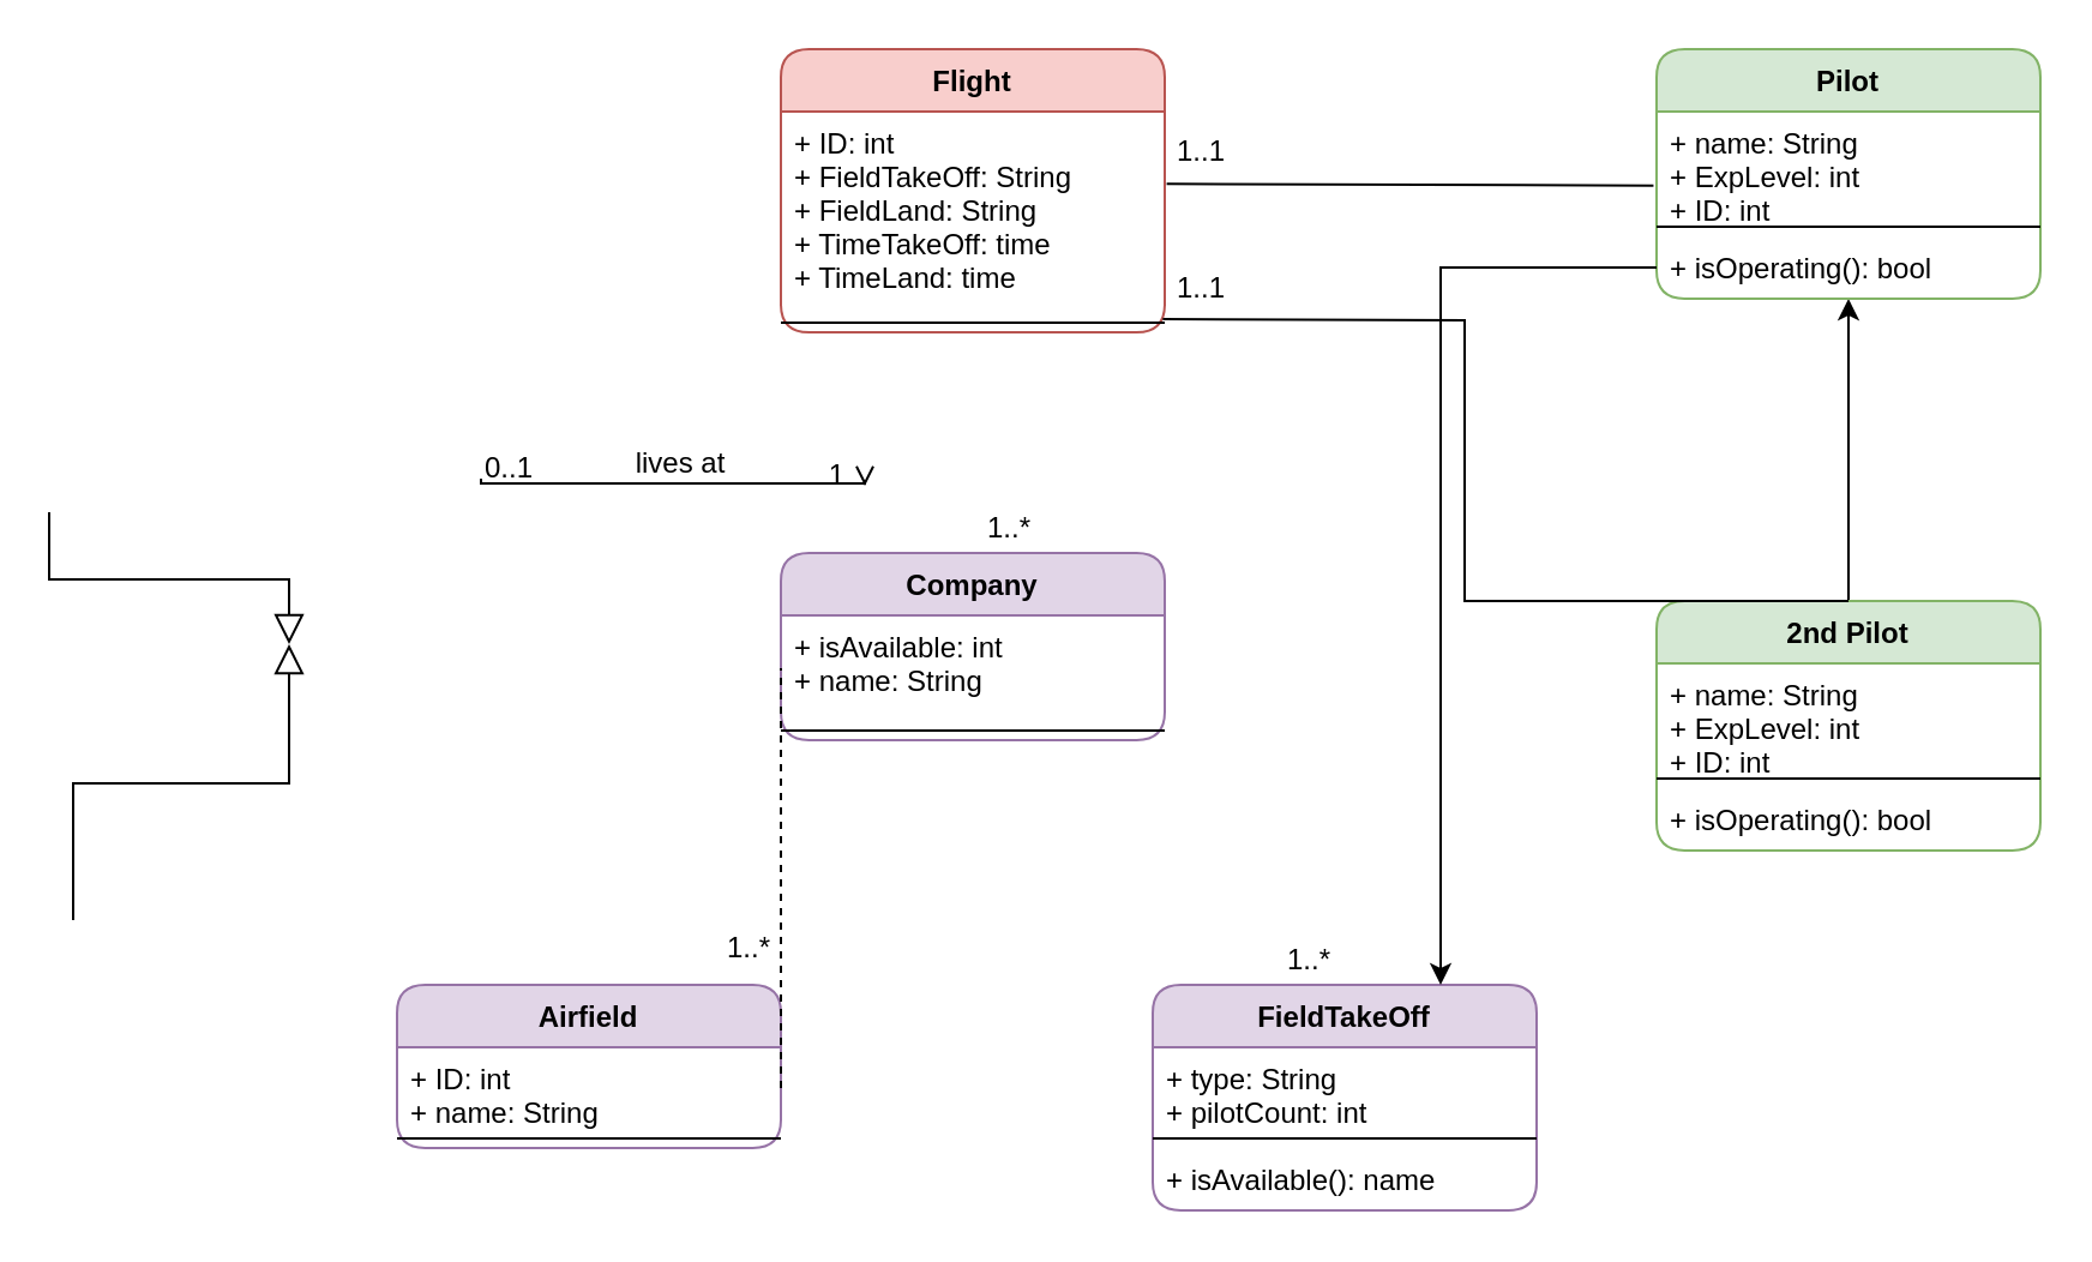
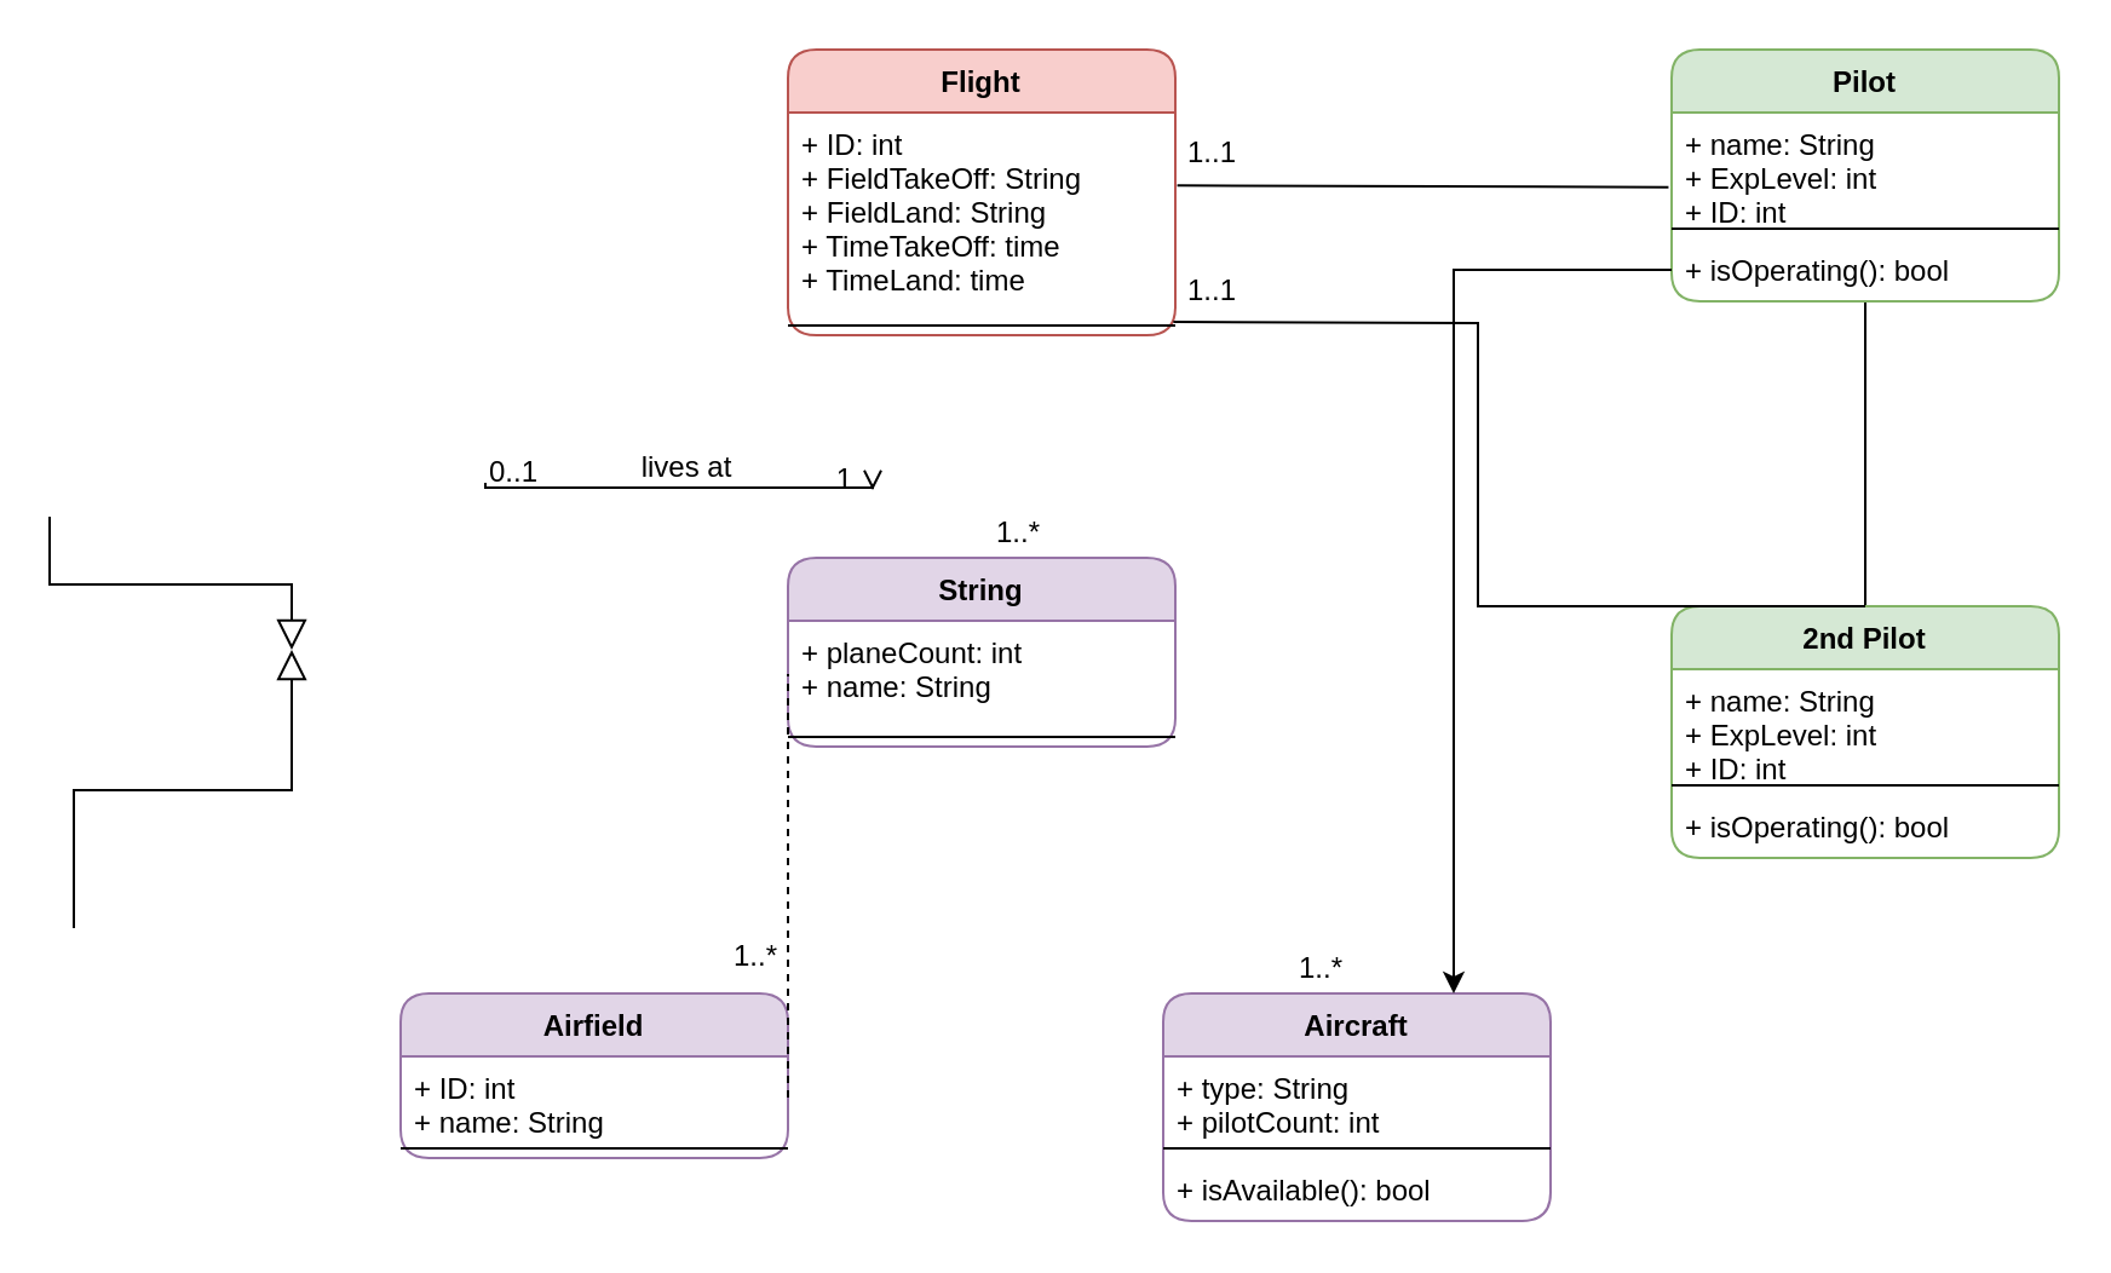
- <mxCell id="14" style="edgeStyle=orthogonalEdgeStyle;rounded=0;orthogonalLoop=1;jettySize=auto;html=1;exitX=0.5;exitY=0;exitDx=0;exitDy=0;" edge="1" parent="1" source="15" target="23"><mxGeometry relative="1" as="geometry" /></mxCell>
+ <mxCell id="14" style="edgeStyle=orthogonalEdgeStyle;rounded=0;orthogonalLoop=1;jettySize=auto;html=1;exitX=0.5;exitY=0;exitDx=0;exitDy=0;endArrow=none;" edge="1" parent="1" source="15" target="23"><mxGeometry relative="1" as="geometry" /></mxCell>
- <mxCell id="11" value="Company" style="swimlane;fontStyle=1;align=center;verticalAlign=top;childLayout=stackLayout;horizontal=1;startSize=26;horizontalStack=0;resizeParent=1;resizeParentMax=0;resizeLast=0;collapsible=1;marginBottom=0;rounded=1;fillColor=#e1d5e7;strokeColor=#9673a6;" vertex="1" parent="1"><mxGeometry x="325" y="230" width="160" height="78" as="geometry" /></mxCell>
+ <mxCell id="11" value="String" style="swimlane;fontStyle=1;align=center;verticalAlign=top;childLayout=stackLayout;horizontal=1;startSize=26;horizontalStack=0;resizeParent=1;resizeParentMax=0;resizeLast=0;collapsible=1;marginBottom=0;rounded=1;fillColor=#e1d5e7;strokeColor=#9673a6;" vertex="1" parent="1"><mxGeometry x="325" y="230" width="160" height="78" as="geometry" /></mxCell>
- <mxCell id="12" value="+ isAvailable: int&#10;+ name: String" style="text;strokeColor=none;fillColor=none;align=left;verticalAlign=top;spacingLeft=4;spacingRight=4;overflow=hidden;rotatable=0;points=[[0,0.5],[1,0.5]];portConstraint=eastwest;rounded=1;" vertex="1" parent="11"><mxGeometry y="26" width="160" height="44" as="geometry" /></mxCell>
+ <mxCell id="12" value="+ planeCount: int&#10;+ name: String" style="text;strokeColor=none;fillColor=none;align=left;verticalAlign=top;spacingLeft=4;spacingRight=4;overflow=hidden;rotatable=0;points=[[0,0.5],[1,0.5]];portConstraint=eastwest;rounded=1;" vertex="1" parent="11"><mxGeometry y="26" width="160" height="44" as="geometry" /></mxCell>
- <mxCell id="19" value="FieldTakeOff" style="swimlane;fontStyle=1;align=center;verticalAlign=top;childLayout=stackLayout;horizontal=1;startSize=26;horizontalStack=0;resizeParent=1;resizeParentMax=0;resizeLast=0;collapsible=1;marginBottom=0;rounded=1;fillColor=#e1d5e7;strokeColor=#9673a6;" vertex="1" parent="1"><mxGeometry x="480" y="410" width="160" height="94" as="geometry" /></mxCell>
+ <mxCell id="19" value="Aircraft" style="swimlane;fontStyle=1;align=center;verticalAlign=top;childLayout=stackLayout;horizontal=1;startSize=26;horizontalStack=0;resizeParent=1;resizeParentMax=0;resizeLast=0;collapsible=1;marginBottom=0;rounded=1;fillColor=#e1d5e7;strokeColor=#9673a6;" vertex="1" parent="1"><mxGeometry x="480" y="410" width="160" height="94" as="geometry" /></mxCell>
- <mxCell id="22" value="+ isAvailable(): name" style="text;strokeColor=none;fillColor=none;align=left;verticalAlign=top;spacingLeft=4;spacingRight=4;overflow=hidden;rotatable=0;points=[[0,0.5],[1,0.5]];portConstraint=eastwest;rounded=1;" vertex="1" parent="19"><mxGeometry y="68" width="160" height="26" as="geometry" /></mxCell>
+ <mxCell id="22" value="+ isAvailable(): bool" style="text;strokeColor=none;fillColor=none;align=left;verticalAlign=top;spacingLeft=4;spacingRight=4;overflow=hidden;rotatable=0;points=[[0,0.5],[1,0.5]];portConstraint=eastwest;rounded=1;" vertex="1" parent="19"><mxGeometry y="68" width="160" height="26" as="geometry" /></mxCell>
